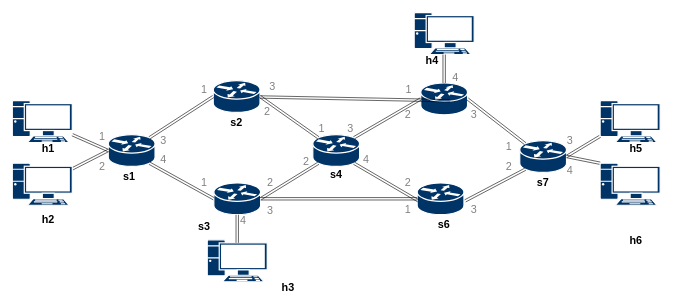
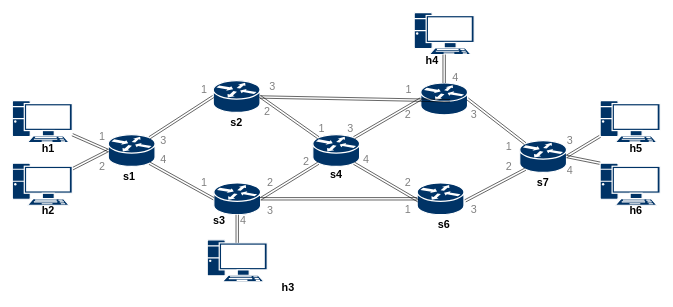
- <mxCell id="21" value="h2" style="text;html=1;strokeColor=none;fillColor=none;align=center;verticalAlign=middle;whiteSpace=wrap;rounded=0;fontStyle=1;fontSize=18;" parent="1" vertex="1"><mxGeometry x="60" y="356.25" width="40" height="20" as="geometry" /></mxCell>
+ <mxCell id="21" value="h2" style="text;html=1;strokeColor=none;fillColor=none;align=center;verticalAlign=middle;whiteSpace=wrap;rounded=0;fontStyle=1;fontSize=18;" parent="1" vertex="1"><mxGeometry x="60" y="341.25" width="40" height="20" as="geometry" /></mxCell>
- <mxCell id="28" value="s3" style="text;html=1;strokeColor=none;fillColor=none;align=center;verticalAlign=middle;whiteSpace=wrap;rounded=0;fontStyle=1;fontSize=18;" parent="1" vertex="1"><mxGeometry x="320" y="367" width="40" height="20" as="geometry" /></mxCell>
+ <mxCell id="28" value="s3" style="text;html=1;strokeColor=none;fillColor=none;align=center;verticalAlign=middle;whiteSpace=wrap;rounded=0;fontStyle=1;fontSize=18;" parent="1" vertex="1"><mxGeometry x="345" y="357" width="40" height="20" as="geometry" /></mxCell>
- <mxCell id="25" value="h6" style="text;html=1;strokeColor=none;fillColor=none;align=center;verticalAlign=middle;whiteSpace=wrap;rounded=0;fontStyle=1;fontSize=18;" parent="1" vertex="1"><mxGeometry x="1040" y="391.25" width="40" height="20" as="geometry" /></mxCell>
+ <mxCell id="25" value="h6" style="text;html=1;strokeColor=none;fillColor=none;align=center;verticalAlign=middle;whiteSpace=wrap;rounded=0;fontStyle=1;fontSize=18;" parent="1" vertex="1"><mxGeometry x="1040" y="341.25" width="40" height="20" as="geometry" /></mxCell>
